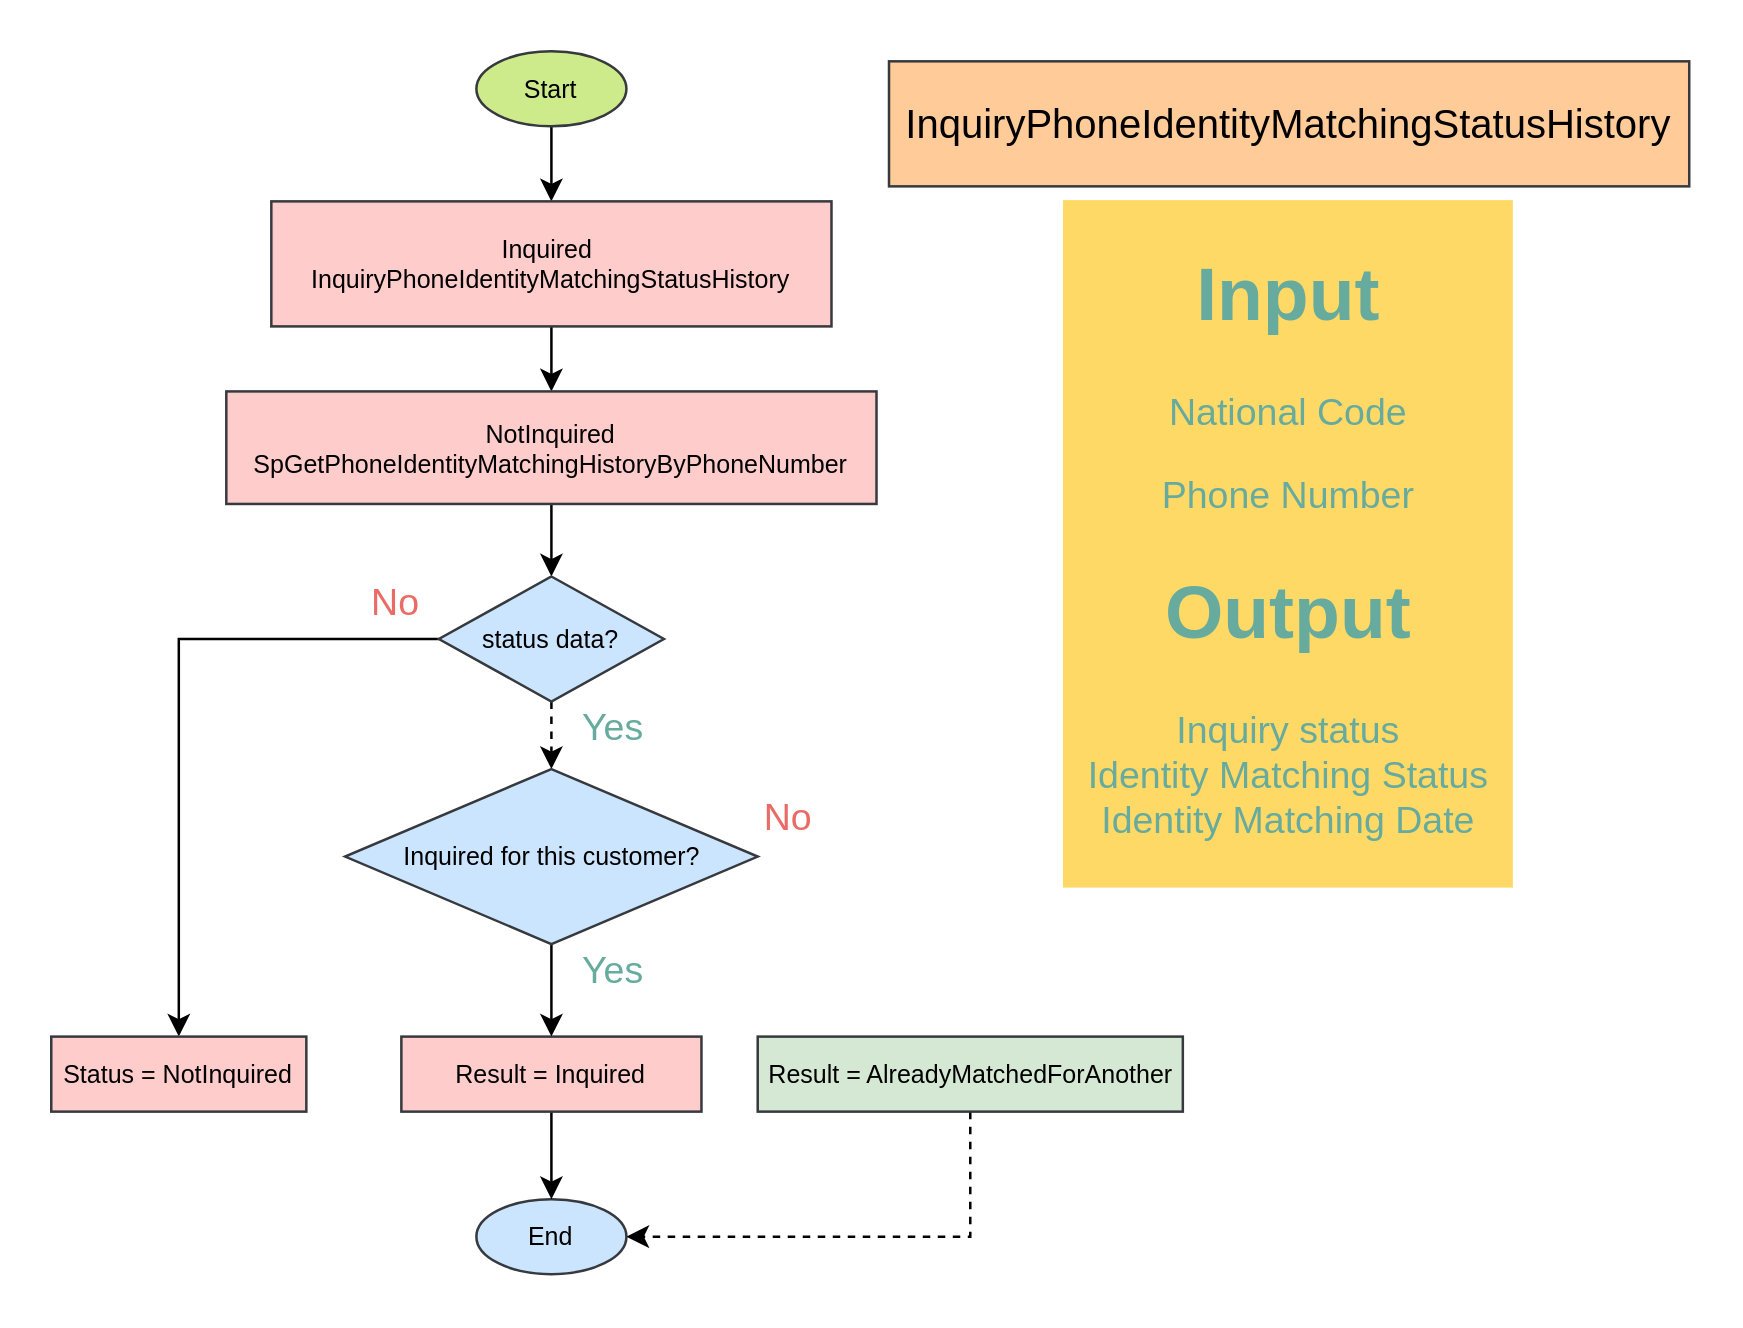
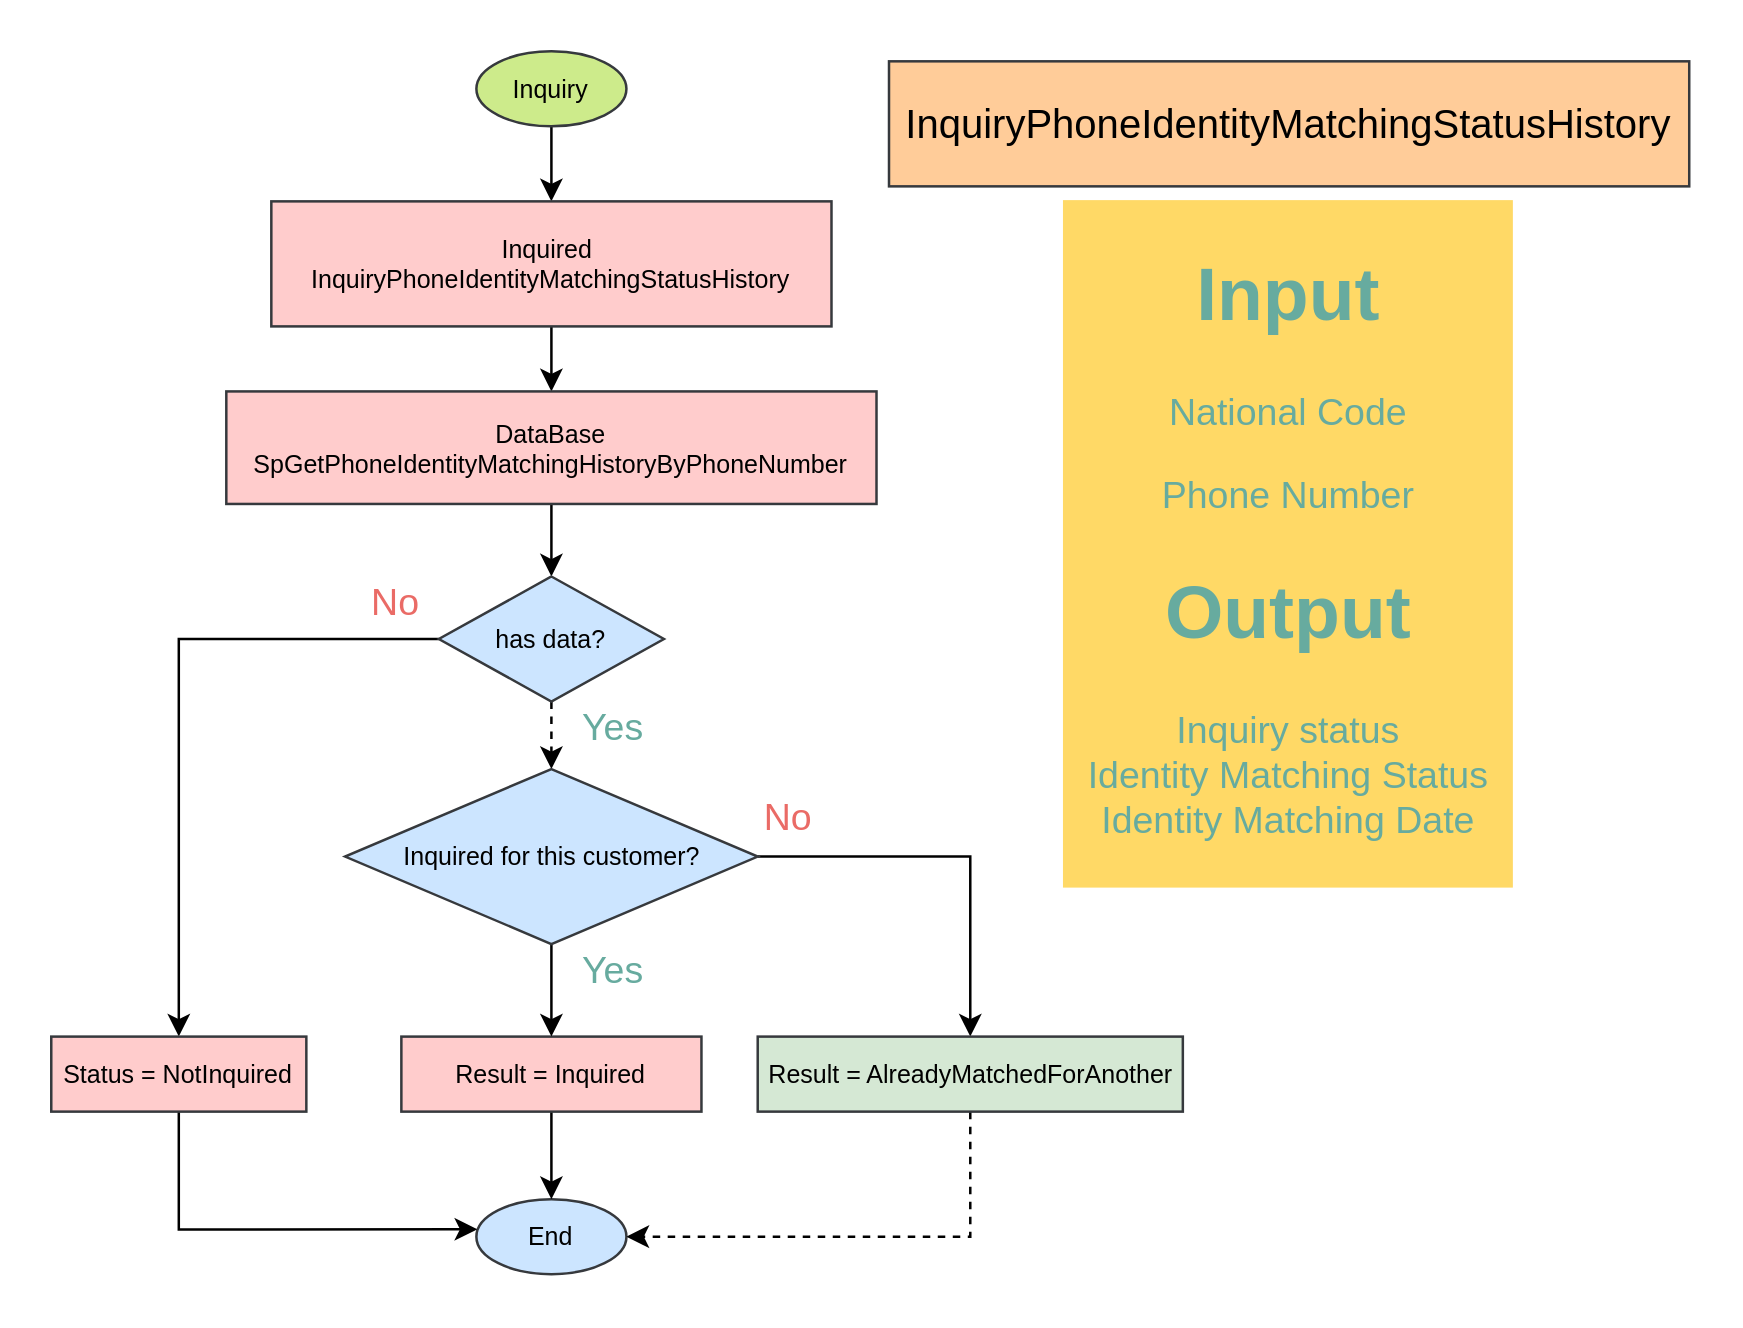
- <mxCell id="4" value="&lt;font style=&quot;font-size: 10px;&quot;&gt;Start&lt;/font&gt;" style="ellipse;whiteSpace=wrap;html=1;fontSize=10;fillColor=#cdeb8b;strokeColor=#36393d;" parent="1" vertex="1"><mxGeometry x="190" y="20" width="60" height="30" as="geometry" /></mxCell>
+ <mxCell id="4" value="&lt;font style=&quot;font-size: 10px;&quot;&gt;Inquiry&lt;/font&gt;" style="ellipse;whiteSpace=wrap;html=1;fontSize=10;fillColor=#cdeb8b;strokeColor=#36393d;" parent="1" vertex="1"><mxGeometry x="190" y="20" width="60" height="30" as="geometry" /></mxCell>
- <mxCell id="8" value="NotInquired&lt;br style=&quot;font-size: 10px;&quot;&gt;SpGetPhoneIdentityMatchingHistoryByPhoneNumber" style="whiteSpace=wrap;html=1;fontSize=10;fillColor=#ffcccc;strokeColor=#36393d;" parent="1" vertex="1"><mxGeometry x="90" y="156" width="260" height="45" as="geometry" /></mxCell>
+ <mxCell id="8" value="DataBase&lt;br style=&quot;font-size: 10px;&quot;&gt;SpGetPhoneIdentityMatchingHistoryByPhoneNumber" style="whiteSpace=wrap;html=1;fontSize=10;fillColor=#ffcccc;strokeColor=#36393d;" parent="1" vertex="1"><mxGeometry x="90" y="156" width="260" height="45" as="geometry" /></mxCell>
- <mxCell id="12" value="&lt;span style=&quot;font-size: 10px;&quot;&gt;status data?&lt;/span&gt;" style="rhombus;whiteSpace=wrap;html=1;fontSize=10;fillColor=#cce5ff;strokeColor=#36393d;labelBackgroundColor=none;" parent="1" vertex="1"><mxGeometry x="175" y="230" width="90" height="50" as="geometry" /></mxCell>
+ <mxCell id="12" value="&lt;span style=&quot;font-size: 10px;&quot;&gt;has data?&lt;/span&gt;" style="rhombus;whiteSpace=wrap;html=1;fontSize=10;fillColor=#cce5ff;strokeColor=#36393d;labelBackgroundColor=none;" parent="1" vertex="1"><mxGeometry x="175" y="230" width="90" height="50" as="geometry" /></mxCell>
+ <mxCell id="18" style="edgeStyle=orthogonalEdgeStyle;rounded=0;orthogonalLoop=1;jettySize=auto;html=1;exitX=1;exitY=0.5;exitDx=0;exitDy=0;fontColor=#67AB9F;" edge="1" parent="1" source="19" target="21"><mxGeometry relative="1" as="geometry" /></mxCell>
+ <mxCell id="13" style="edgeStyle=orthogonalEdgeStyle;rounded=0;orthogonalLoop=1;jettySize=auto;html=1;exitX=0.5;exitY=1;exitDx=0;exitDy=0;entryX=0.006;entryY=0.402;entryDx=0;entryDy=0;entryPerimeter=0;fontSize=8;fontColor=#67AB9F;" parent="1" source="14" target="9" edge="1"><mxGeometry relative="1" as="geometry" /></mxCell>
